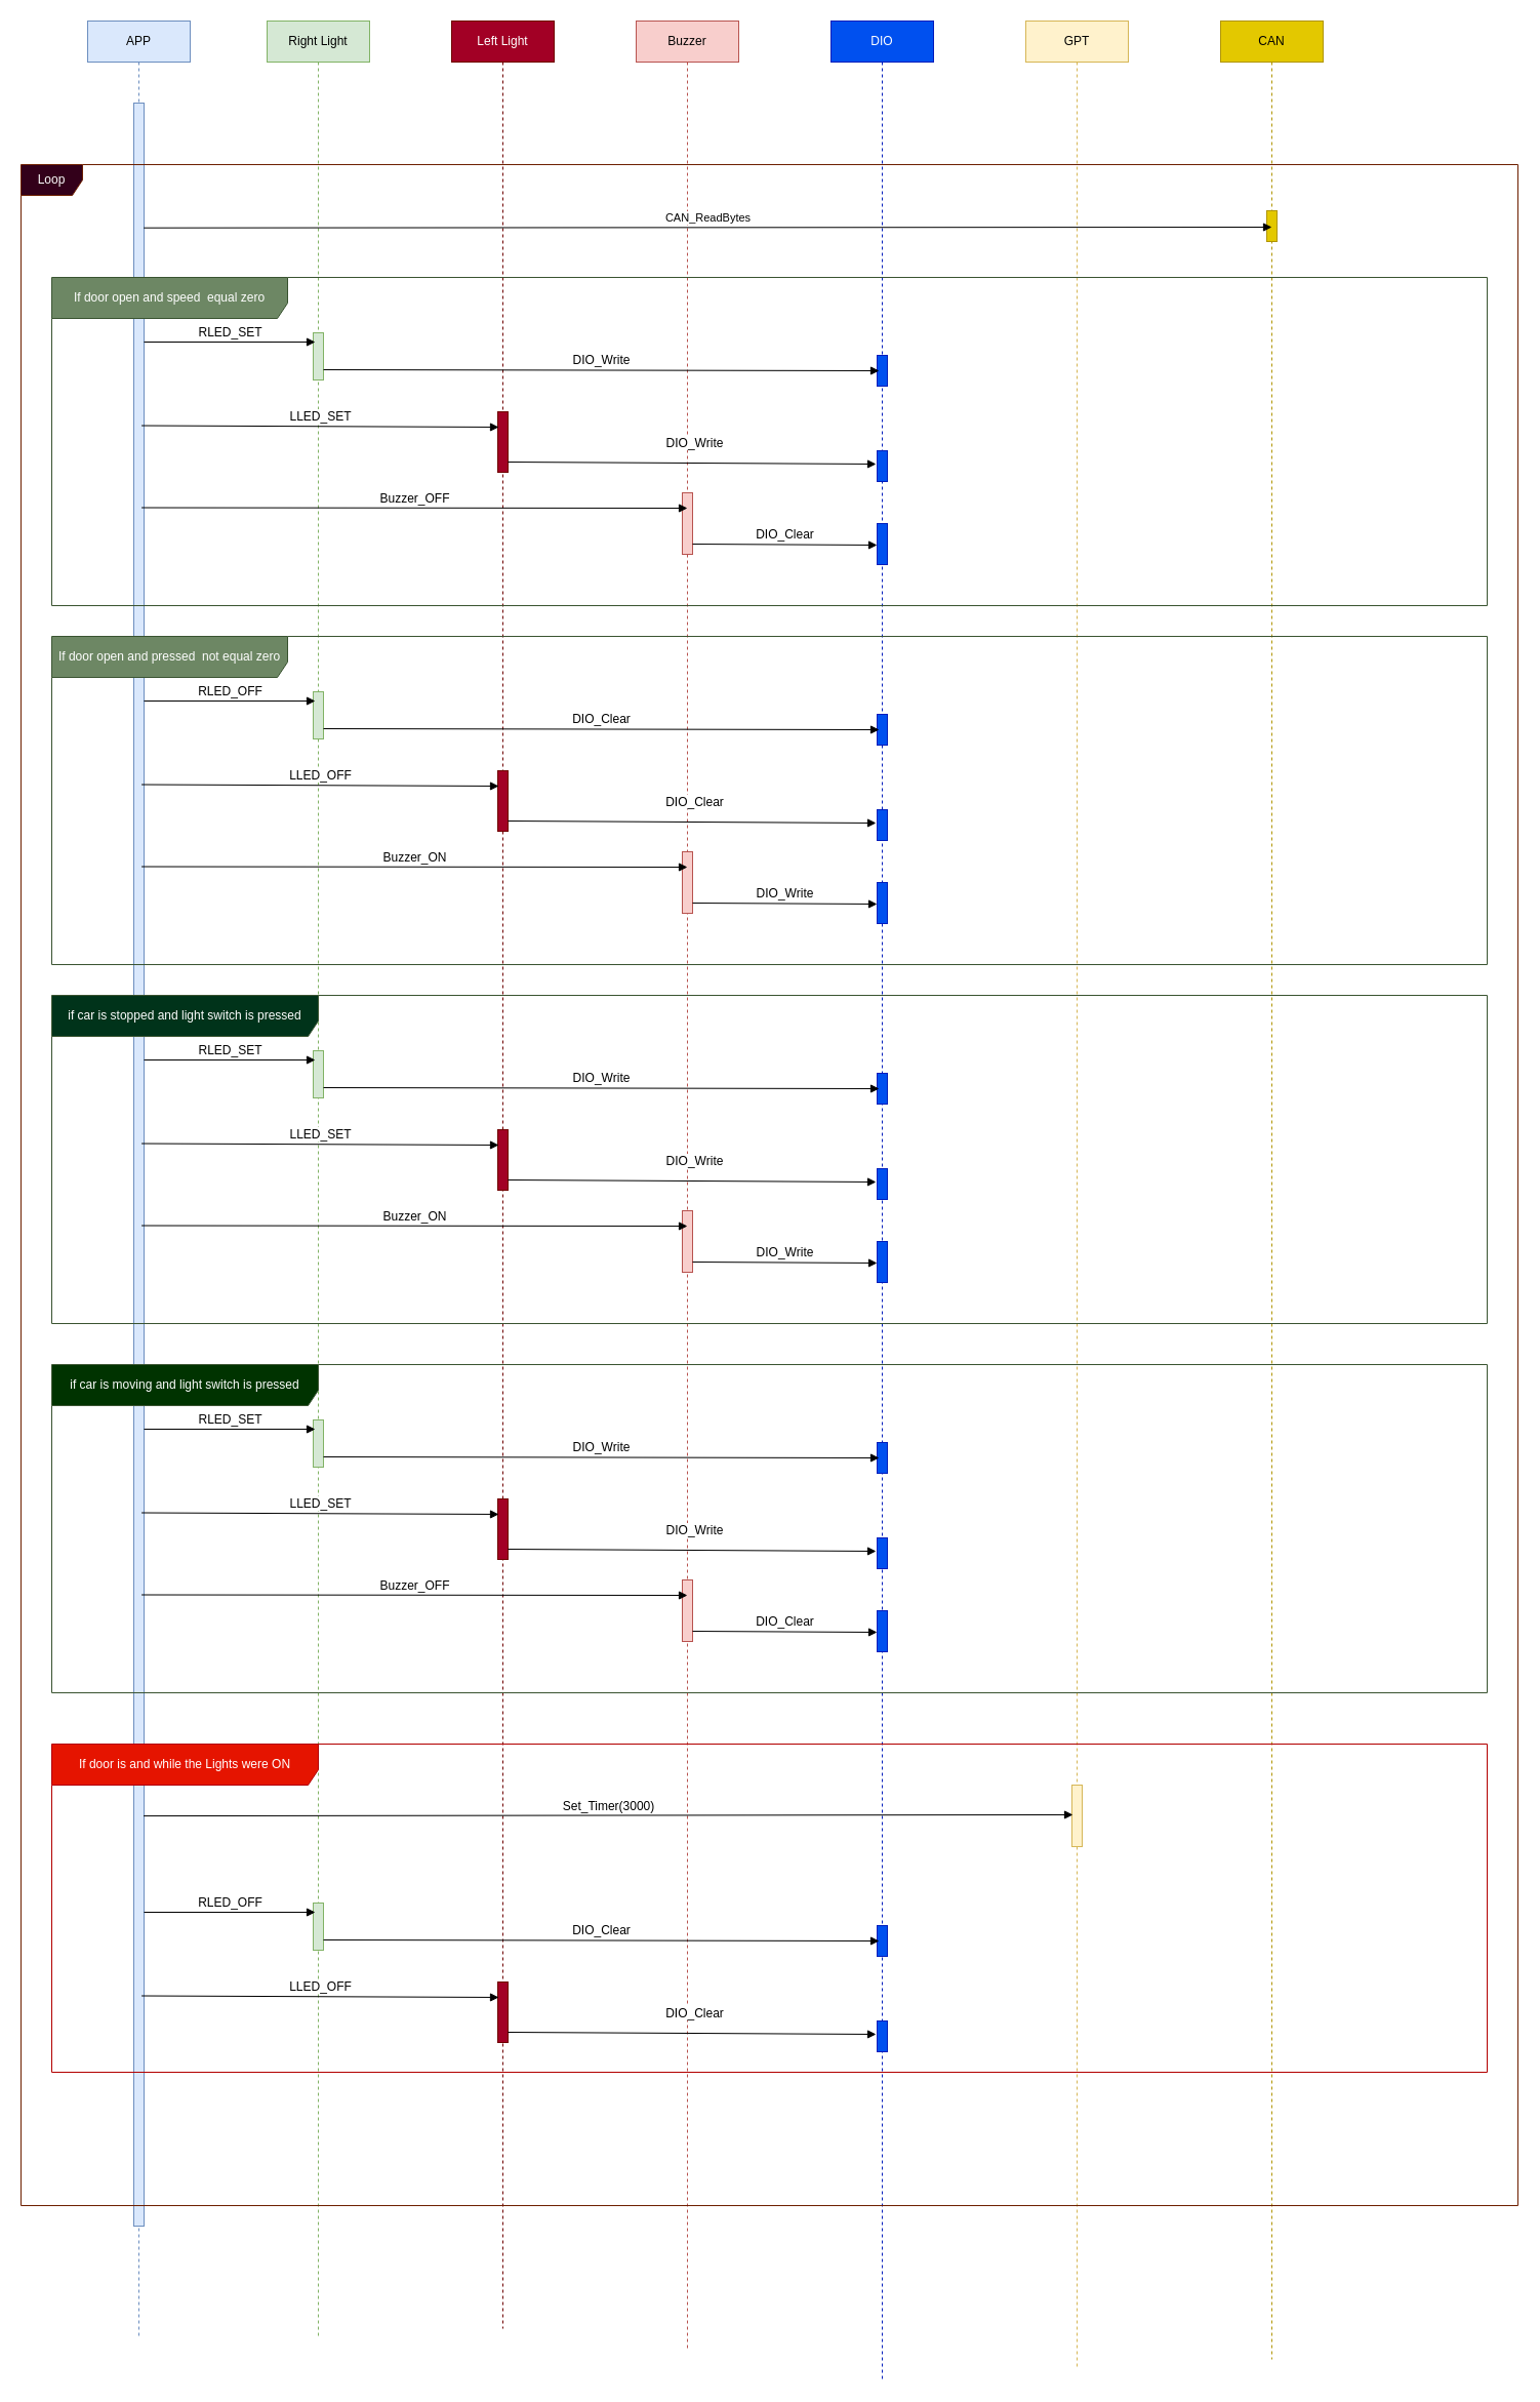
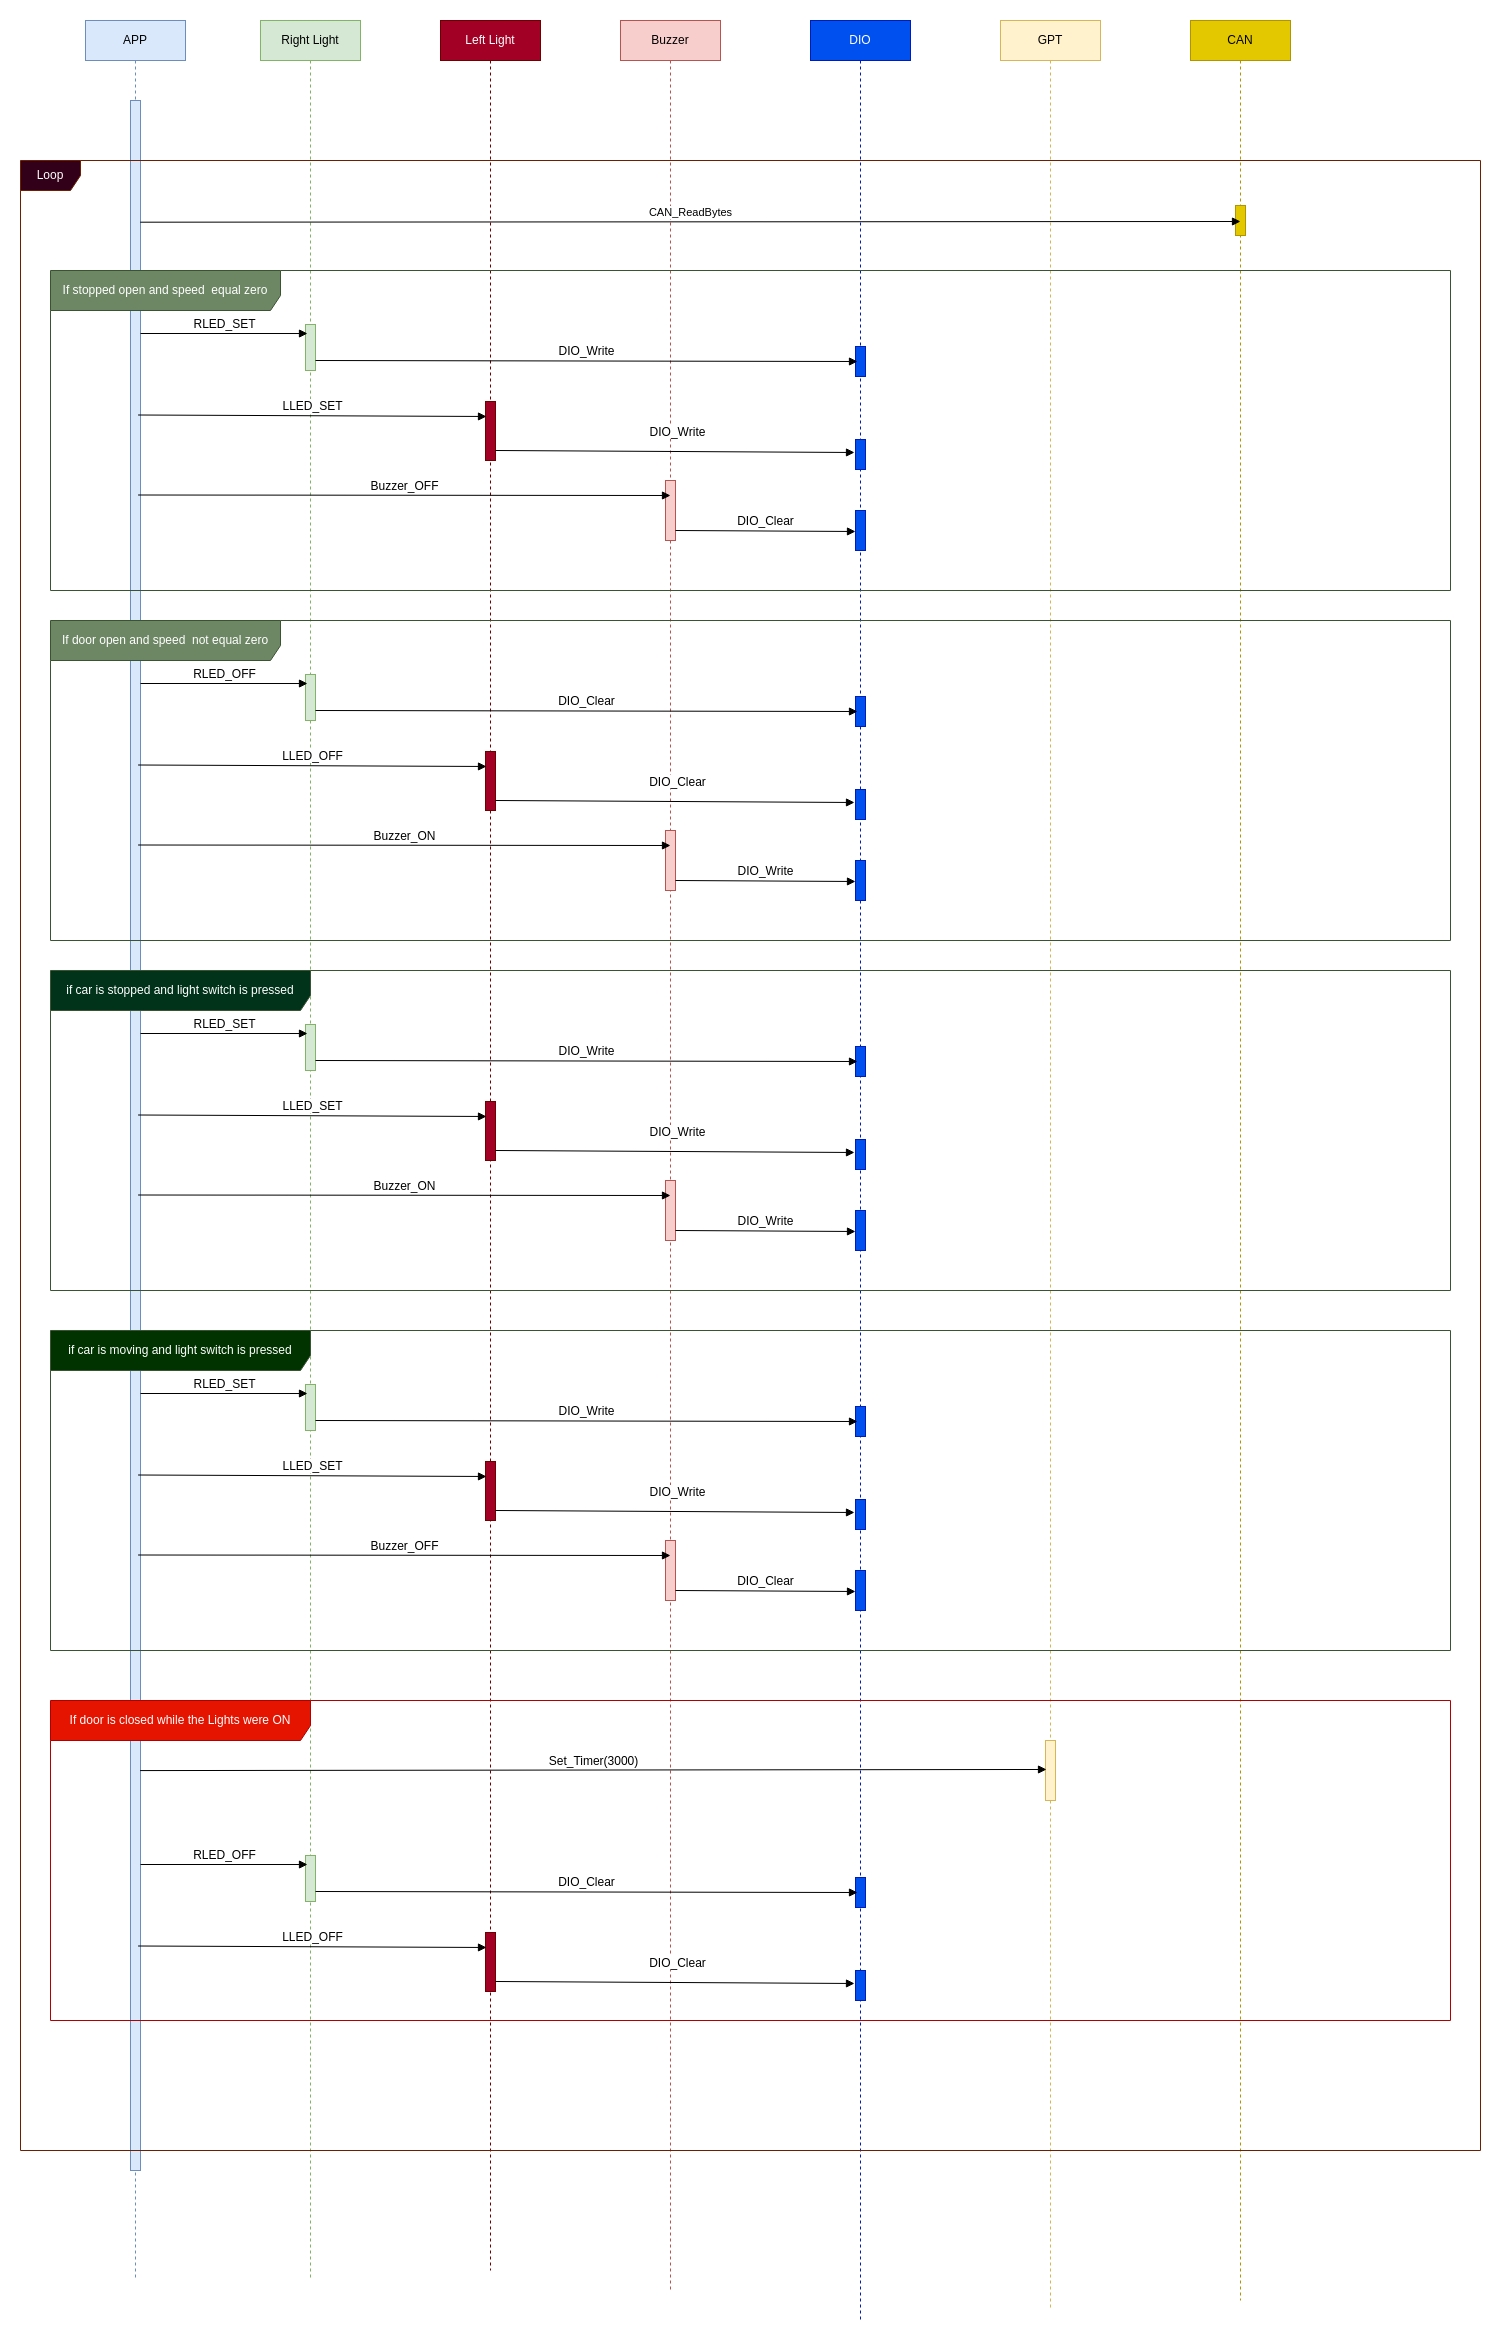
- <mxCell id="13" value="If door open and speed&amp;nbsp; equal zero" style="shape=umlFrame;whiteSpace=wrap;html=1;fillColor=#6d8764;strokeColor=#3A5431;fontColor=#ffffff;labelBackgroundColor=none;labelBorderColor=none;spacingTop=0;spacingRight=0;fontSize=12;width=230;height=40;" vertex="1" parent="1"><mxGeometry x="50" y="270" width="1400" height="320" as="geometry" /></mxCell>
+ <mxCell id="13" value="If stopped open and speed&amp;nbsp; equal zero" style="shape=umlFrame;whiteSpace=wrap;html=1;fillColor=#6d8764;strokeColor=#3A5431;fontColor=#ffffff;labelBackgroundColor=none;labelBorderColor=none;spacingTop=0;spacingRight=0;fontSize=12;width=230;height=40;" vertex="1" parent="1"><mxGeometry x="50" y="270" width="1400" height="320" as="geometry" /></mxCell>
- <mxCell id="26" value="If door open and pressed&amp;nbsp; not equal zero" style="shape=umlFrame;whiteSpace=wrap;html=1;fillColor=#6d8764;strokeColor=#3A5431;fontColor=#ffffff;labelBackgroundColor=none;labelBorderColor=none;spacingTop=0;spacingRight=0;fontSize=12;width=230;height=40;" vertex="1" parent="1"><mxGeometry x="50" y="620" width="1400" height="320" as="geometry" /></mxCell>
+ <mxCell id="26" value="If door open and speed&amp;nbsp; not equal zero" style="shape=umlFrame;whiteSpace=wrap;html=1;fillColor=#6d8764;strokeColor=#3A5431;fontColor=#ffffff;labelBackgroundColor=none;labelBorderColor=none;spacingTop=0;spacingRight=0;fontSize=12;width=230;height=40;" vertex="1" parent="1"><mxGeometry x="50" y="620" width="1400" height="320" as="geometry" /></mxCell>
- <mxCell id="65" value="&lt;span style=&quot;text-align: left;&quot;&gt;If door is and while the Lights were ON&lt;/span&gt;" style="shape=umlFrame;whiteSpace=wrap;html=1;fillColor=#e51400;strokeColor=#B20000;fontColor=#ffffff;labelBackgroundColor=none;labelBorderColor=none;spacingTop=0;spacingRight=0;fontSize=12;width=260;height=40;" vertex="1" parent="1"><mxGeometry x="50" y="1700" width="1400" height="320" as="geometry" /></mxCell>
+ <mxCell id="65" value="&lt;span style=&quot;text-align: left;&quot;&gt;If door is closed while the Lights were ON&lt;/span&gt;" style="shape=umlFrame;whiteSpace=wrap;html=1;fillColor=#e51400;strokeColor=#B20000;fontColor=#ffffff;labelBackgroundColor=none;labelBorderColor=none;spacingTop=0;spacingRight=0;fontSize=12;width=260;height=40;" vertex="1" parent="1"><mxGeometry x="50" y="1700" width="1400" height="320" as="geometry" /></mxCell>
